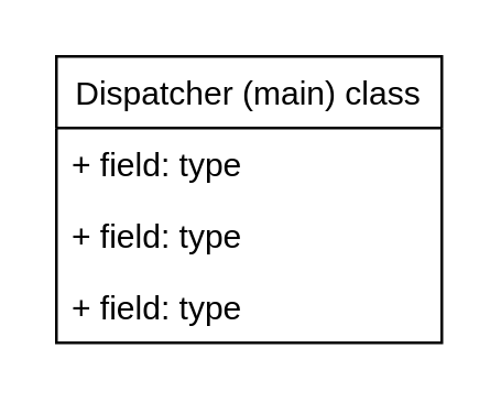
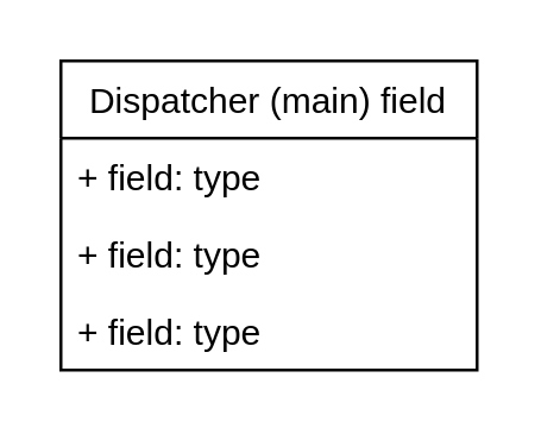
- <mxCell id="2" value="Dispatcher (main) class" style="swimlane;fontStyle=0;childLayout=stackLayout;horizontal=1;startSize=26;fillColor=none;horizontalStack=0;resizeParent=1;resizeParentMax=0;resizeLast=0;collapsible=1;marginBottom=0;" vertex="1" parent="1"><mxGeometry x="20" y="20" width="140" height="104" as="geometry" /></mxCell>
+ <mxCell id="2" value="Dispatcher (main) field" style="swimlane;fontStyle=0;childLayout=stackLayout;horizontal=1;startSize=26;fillColor=none;horizontalStack=0;resizeParent=1;resizeParentMax=0;resizeLast=0;collapsible=1;marginBottom=0;" vertex="1" parent="1"><mxGeometry x="20" y="20" width="140" height="104" as="geometry" /></mxCell>
